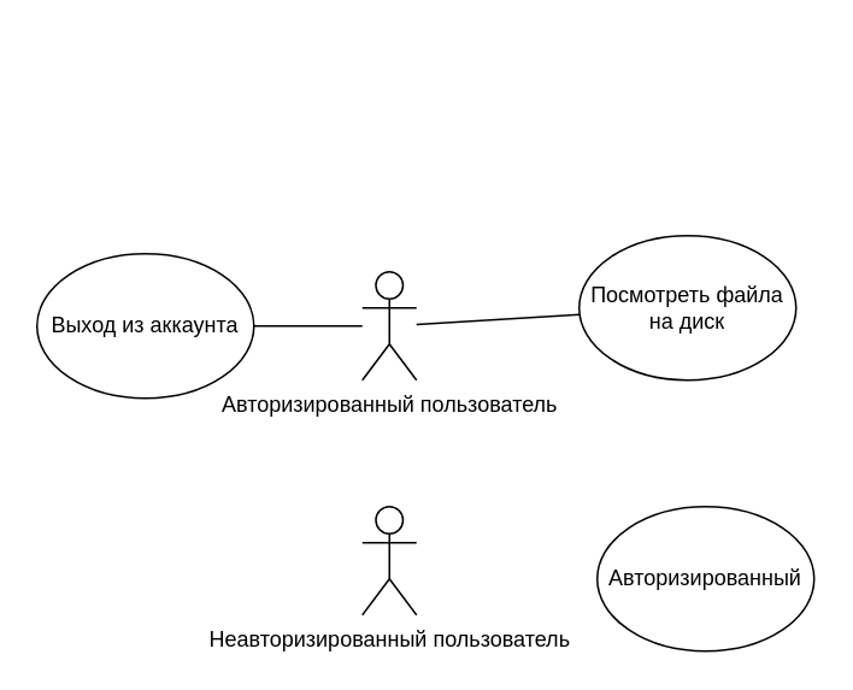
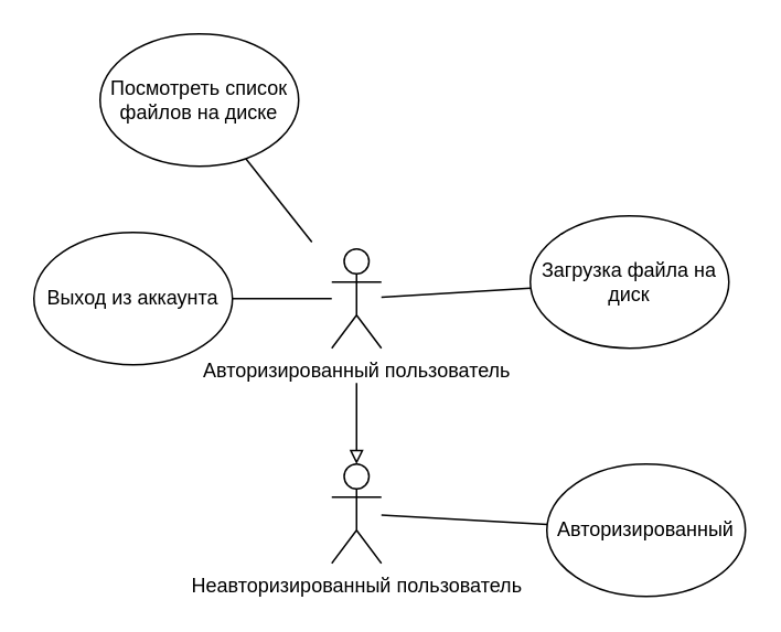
+ <mxCell id="11" value="Посмотреть список файлов на диске" style="ellipse;whiteSpace=wrap;html=1;" vertex="1" parent="1"><mxGeometry x="60" y="20" width="120" height="80" as="geometry" /></mxCell>
+ <mxCell id="5" style="rounded=0;orthogonalLoop=1;jettySize=auto;html=1;endArrow=none;endFill=0;sourcePerimeterSpacing=12;" edge="1" parent="1" source="8" target="11"><mxGeometry relative="1" as="geometry"><mxPoint x="220" y="130" as="sourcePoint" /></mxGeometry></mxCell>
- <mxCell id="10" value="Посмотреть файла на диск" style="ellipse;whiteSpace=wrap;html=1;" vertex="1" parent="1"><mxGeometry x="320" y="130" width="120" height="80" as="geometry" /></mxCell>
+ <mxCell id="10" value="Загрузка файла на диск" style="ellipse;whiteSpace=wrap;html=1;" vertex="1" parent="1"><mxGeometry x="320" y="130" width="120" height="80" as="geometry" /></mxCell>
+ <mxCell id="4" style="edgeStyle=orthogonalEdgeStyle;rounded=0;orthogonalLoop=1;jettySize=auto;html=1;endArrow=block;endFill=0;sourcePerimeterSpacing=21;" edge="1" parent="1" source="8" target="3"><mxGeometry relative="1" as="geometry" /></mxCell>
+ <mxCell id="2" style="rounded=0;orthogonalLoop=1;jettySize=auto;html=1;endArrow=none;endFill=0;" edge="1" parent="1" source="3" target="9"><mxGeometry relative="1" as="geometry" /></mxCell>
